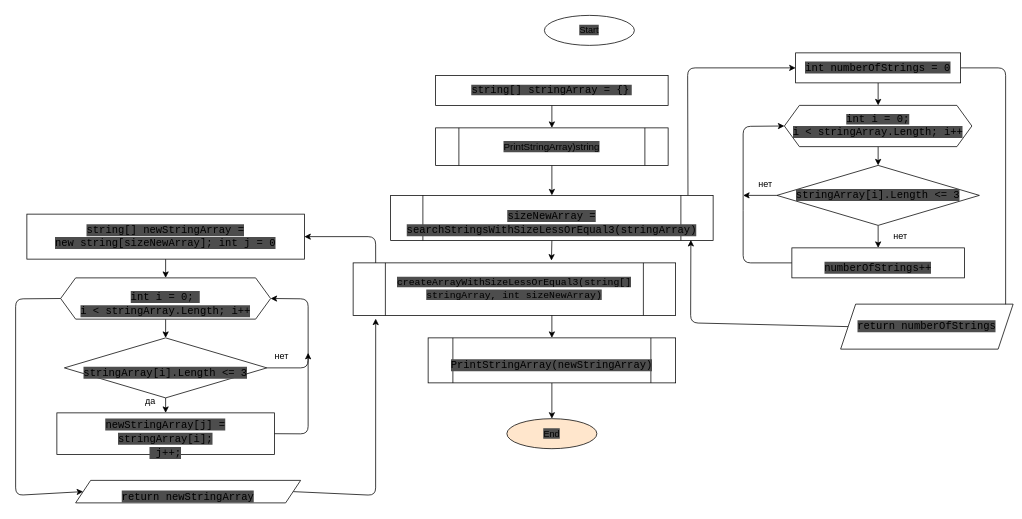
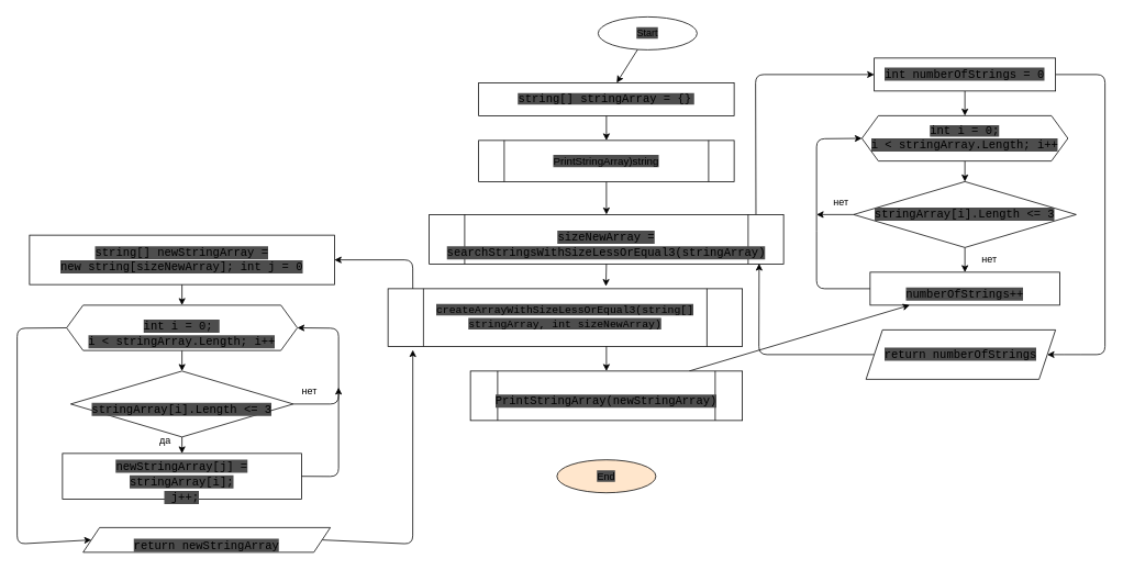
+ <mxCell id="2" value="" style="edgeStyle=none;html=1;" parent="1" source="3" target="5" edge="1"><mxGeometry relative="1" as="geometry" /></mxCell>
- <mxCell id="22" value="&lt;span style=&quot;background-color: rgb(77 , 77 , 77)&quot;&gt;&lt;br&gt;&lt;/span&gt;&lt;div style=&quot;font-family: &amp;#34;consolas&amp;#34; , &amp;#34;courier new&amp;#34; , monospace ; font-weight: normal ; font-size: 14px ; line-height: 19px&quot;&gt;&lt;div&gt;&lt;span style=&quot;background-color: rgb(77 , 77 , 77)&quot;&gt;return numberOfStrings&lt;/span&gt;&lt;/div&gt;&lt;/div&gt;&lt;span style=&quot;background-color: rgb(255 , 255 , 255)&quot;&gt;&lt;br&gt;&lt;/span&gt;" style="shape=parallelogram;perimeter=parallelogramPerimeter;whiteSpace=wrap;html=1;fixedSize=1;" parent="1" vertex="1"><mxGeometry x="1120" y="405" width="230" height="60" as="geometry" /></mxCell>
+ <mxCell id="22" value="&lt;span style=&quot;background-color: rgb(77 , 77 , 77)&quot;&gt;&lt;br&gt;&lt;/span&gt;&lt;div style=&quot;font-family: &amp;#34;consolas&amp;#34; , &amp;#34;courier new&amp;#34; , monospace ; font-weight: normal ; font-size: 14px ; line-height: 19px&quot;&gt;&lt;div&gt;&lt;span style=&quot;background-color: rgb(77 , 77 , 77)&quot;&gt;return numberOfStrings&lt;/span&gt;&lt;/div&gt;&lt;/div&gt;&lt;span style=&quot;background-color: rgb(255 , 255 , 255)&quot;&gt;&lt;br&gt;&lt;/span&gt;" style="shape=parallelogram;perimeter=parallelogramPerimeter;whiteSpace=wrap;html=1;fixedSize=1;" parent="1" vertex="1"><mxGeometry x="1050" y="400" width="230" height="60" as="geometry" /></mxCell>
- <mxCell id="42" value="" style="edgeStyle=none;html=1;" parent="1" source="43" target="44" edge="1"><mxGeometry relative="1" as="geometry" /></mxCell>
+ <mxCell id="42" value="" style="edgeStyle=none;html=1;" parent="1" source="43" target="20" edge="1"><mxGeometry relative="1" as="geometry" /></mxCell>
